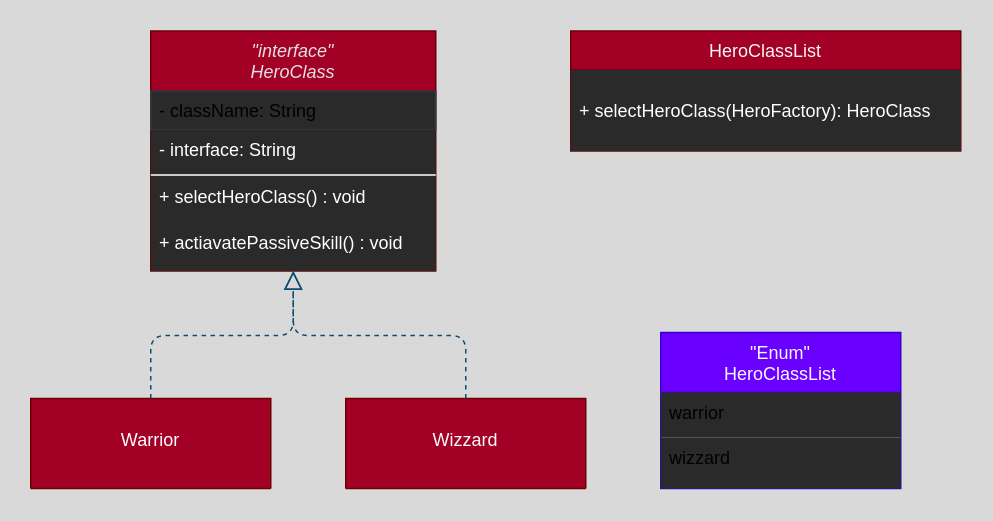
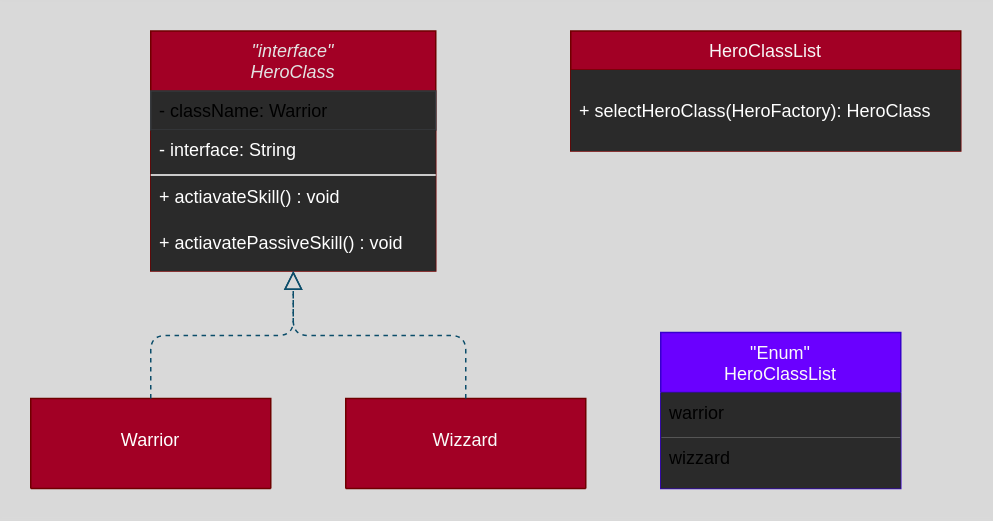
- <mxCell id="3" value="- className: String" style="text;align=left;verticalAlign=top;spacingLeft=4;spacingRight=4;overflow=hidden;rotatable=0;points=[[0,0.5],[1,0.5]];portConstraint=eastwest;strokeColor=#36393d;fillColor=#2a2a2a;" parent="2" vertex="1"><mxGeometry y="40" width="190" height="26" as="geometry" /></mxCell>
+ <mxCell id="3" value="- className: Warrior" style="text;align=left;verticalAlign=top;spacingLeft=4;spacingRight=4;overflow=hidden;rotatable=0;points=[[0,0.5],[1,0.5]];portConstraint=eastwest;strokeColor=#36393d;fillColor=#2a2a2a;" parent="2" vertex="1"><mxGeometry y="40" width="190" height="26" as="geometry" /></mxCell>
- <mxCell id="5" value="+ selectHeroClass() : void" style="text;align=left;verticalAlign=middle;spacingLeft=4;spacingRight=4;overflow=hidden;rotatable=0;points=[[0,0.5],[1,0.5]];portConstraint=eastwest;fillColor=#2a2a2a;fontColor=#FFFFFF;" parent="2" vertex="1"><mxGeometry y="92" width="190" height="36" as="geometry" /></mxCell>
+ <mxCell id="5" value="+ actiavateSkill() : void" style="text;align=left;verticalAlign=middle;spacingLeft=4;spacingRight=4;overflow=hidden;rotatable=0;points=[[0,0.5],[1,0.5]];portConstraint=eastwest;fillColor=#2a2a2a;fontColor=#FFFFFF;" parent="2" vertex="1"><mxGeometry y="92" width="190" height="36" as="geometry" /></mxCell>
